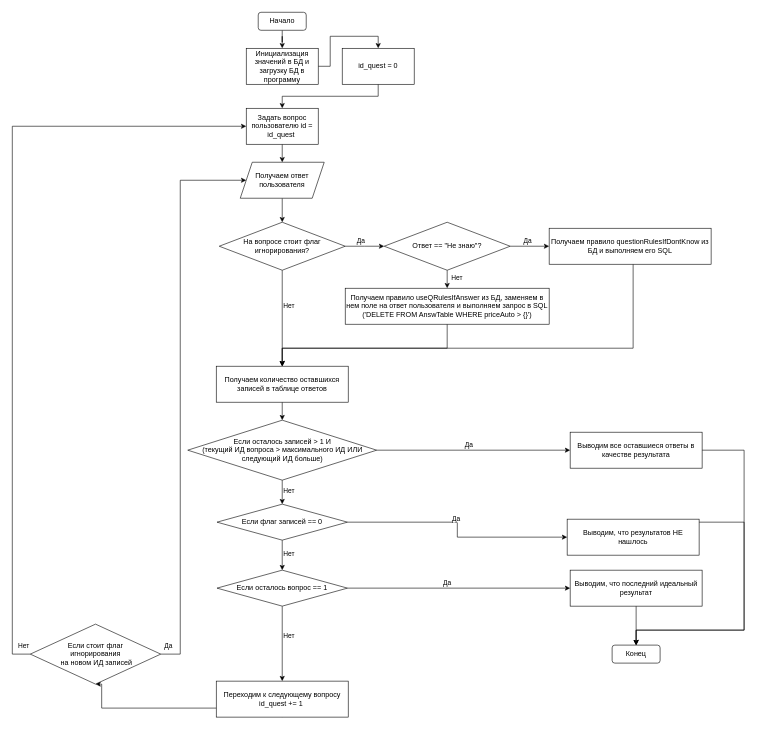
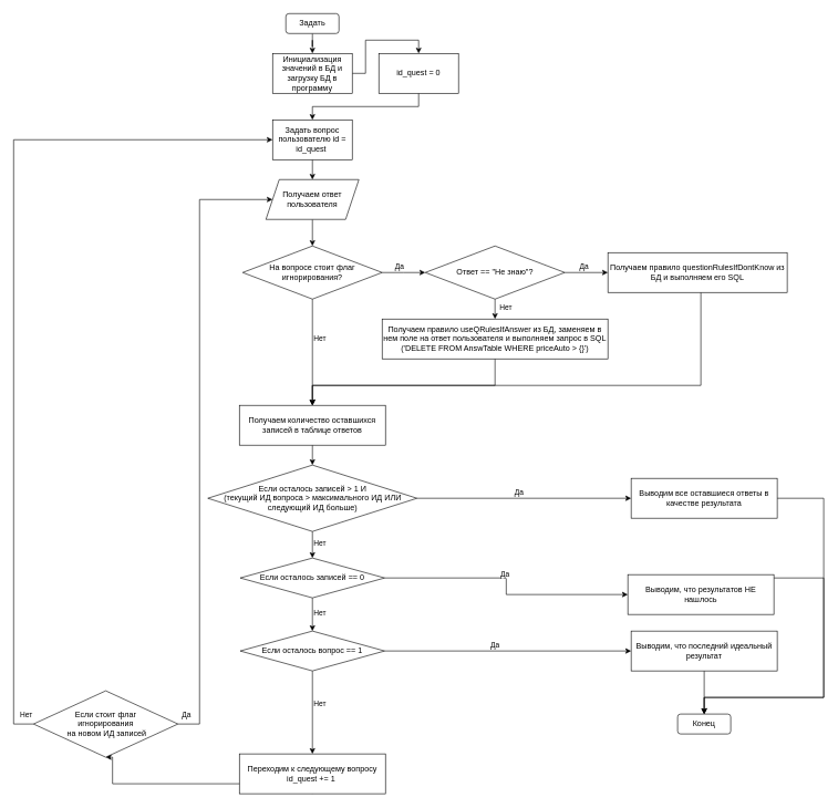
- <mxCell id="3" value="Начало" style="rounded=1;whiteSpace=wrap;html=1;" vertex="1" parent="1"><mxGeometry x="430" y="20" width="80" height="30" as="geometry" /></mxCell>
+ <mxCell id="3" value="Задать" style="rounded=1;whiteSpace=wrap;html=1;" vertex="1" parent="1"><mxGeometry x="430" y="20" width="80" height="30" as="geometry" /></mxCell>
- <mxCell id="40" value="Если флаг записей == 0" style="rhombus;whiteSpace=wrap;html=1;" vertex="1" parent="1"><mxGeometry x="361.25" y="840" width="217.5" height="60" as="geometry" /></mxCell>
+ <mxCell id="40" value="Если осталось записей == 0" style="rhombus;whiteSpace=wrap;html=1;" vertex="1" parent="1"><mxGeometry x="361.25" y="840" width="217.5" height="60" as="geometry" /></mxCell>
